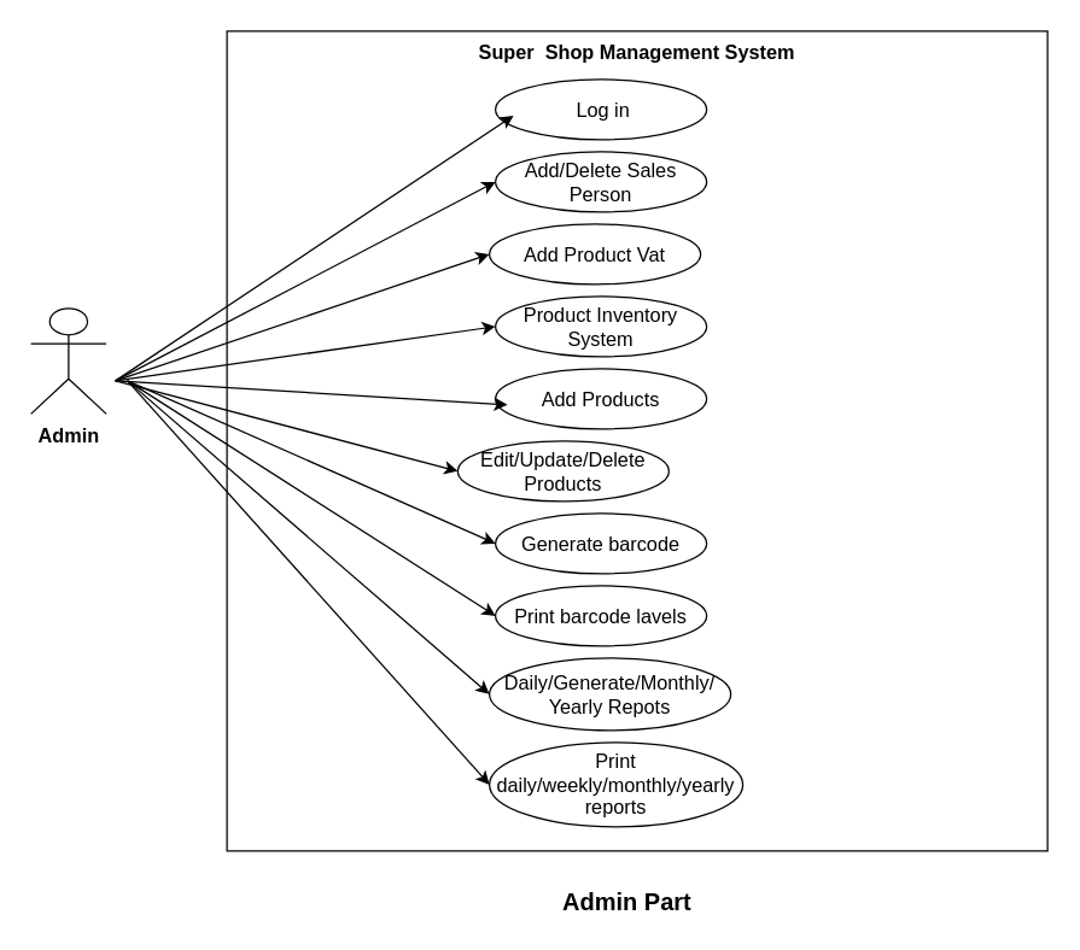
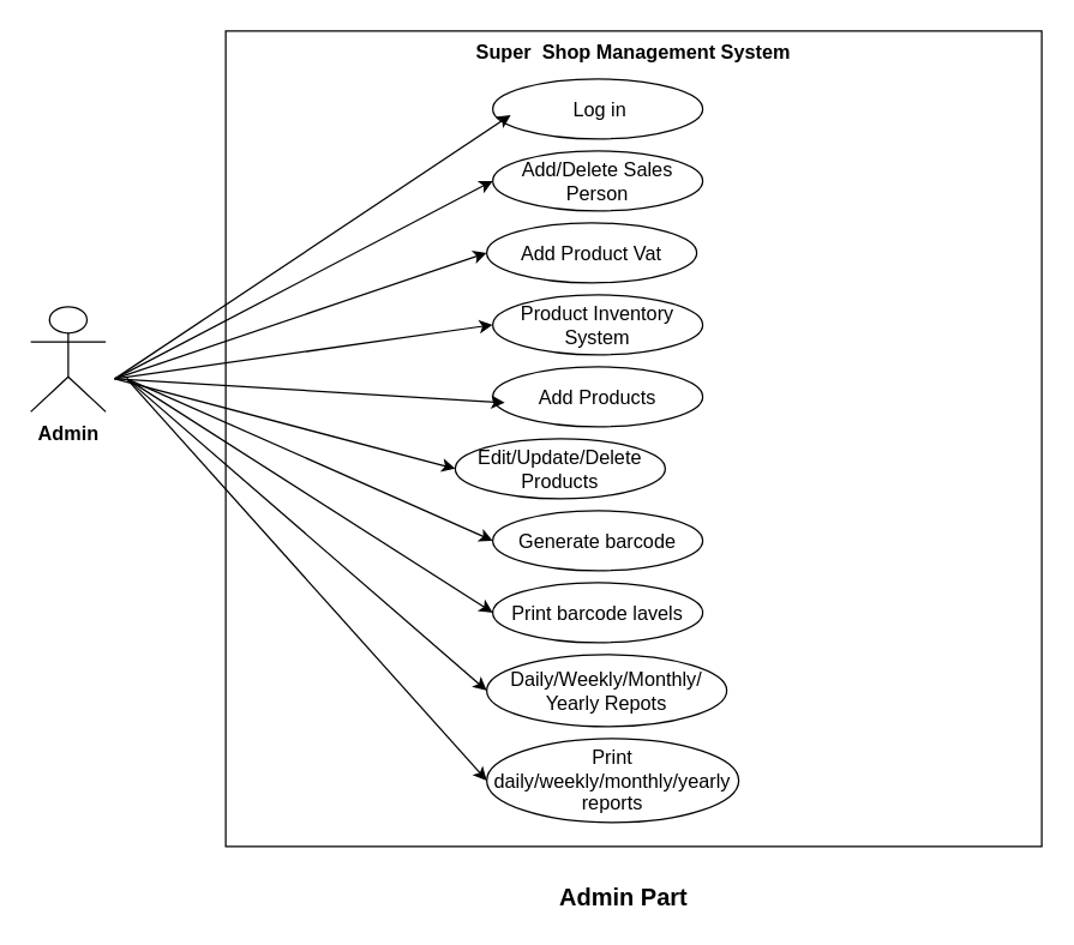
- <mxCell id="8" value="&lt;font style=&quot;font-size: 13px&quot;&gt;Daily/Generate/Monthly/&lt;br&gt;Yearly Repots&lt;br&gt;&lt;/font&gt;" style="ellipse;whiteSpace=wrap;html=1;" vertex="1" parent="1"><mxGeometry x="324" y="436" width="160" height="48" as="geometry" /></mxCell>
+ <mxCell id="8" value="&lt;font style=&quot;font-size: 13px&quot;&gt;Daily/Weekly/Monthly/&lt;br&gt;Yearly Repots&lt;br&gt;&lt;/font&gt;" style="ellipse;whiteSpace=wrap;html=1;" vertex="1" parent="1"><mxGeometry x="324" y="436" width="160" height="48" as="geometry" /></mxCell>
